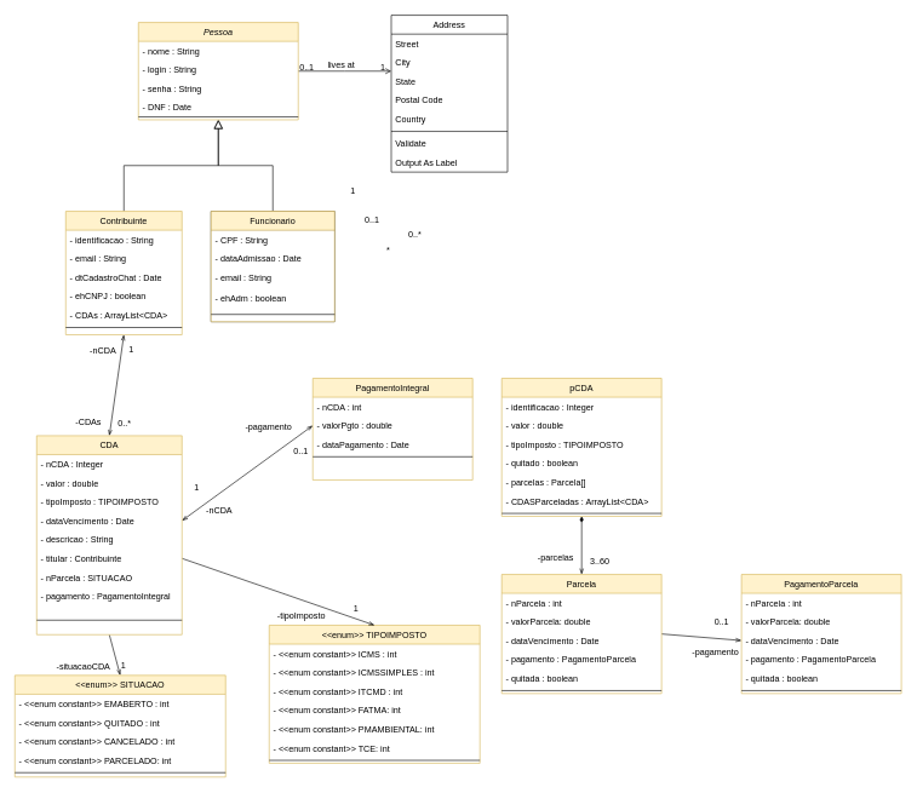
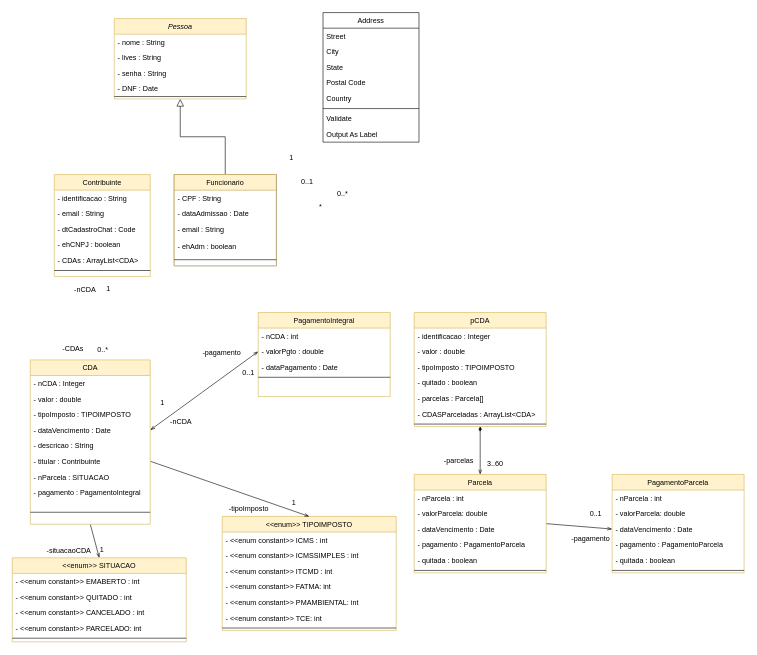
- <mxCell id="19" value="- login : String&#10;" style="text;align=left;verticalAlign=top;spacingLeft=4;spacingRight=4;overflow=hidden;rotatable=0;points=[[0,0.5],[1,0.5]];portConstraint=eastwest;" vertex="1" parent="17"><mxGeometry y="52" width="220" height="26" as="geometry" /></mxCell>
+ <mxCell id="19" value="- lives : String&#10;" style="text;align=left;verticalAlign=top;spacingLeft=4;spacingRight=4;overflow=hidden;rotatable=0;points=[[0,0.5],[1,0.5]];portConstraint=eastwest;" vertex="1" parent="17"><mxGeometry y="52" width="220" height="26" as="geometry" /></mxCell>
- <mxCell id="13" value="" style="endArrow=open;shadow=0;strokeWidth=1;rounded=0;endFill=1;edgeStyle=elbowEdgeStyle;elbow=vertical;" parent="1" source="17" target="4" edge="1"><mxGeometry x="0.5" y="41" relative="1" as="geometry"><mxPoint x="410" y="92" as="sourcePoint" /><mxPoint x="570" y="92" as="targetPoint" /><mxPoint x="-40" y="32" as="offset" /></mxGeometry></mxCell>
- <mxCell id="14" value="0..1" style="resizable=0;align=left;verticalAlign=bottom;labelBackgroundColor=none;fontSize=12;" parent="13" connectable="0" vertex="1"><mxGeometry x="-1" relative="1" as="geometry"><mxPoint y="4" as="offset" /></mxGeometry></mxCell>
- <mxCell id="15" value="1" style="resizable=0;align=right;verticalAlign=bottom;labelBackgroundColor=none;fontSize=12;" parent="13" connectable="0" vertex="1"><mxGeometry x="1" relative="1" as="geometry"><mxPoint x="-7" y="4" as="offset" /></mxGeometry></mxCell>
- <mxCell id="16" value="lives at" style="text;html=1;resizable=0;points=[];;align=center;verticalAlign=middle;labelBackgroundColor=none;rounded=0;shadow=0;strokeWidth=1;fontSize=12;" parent="13" vertex="1" connectable="0"><mxGeometry x="0.5" y="49" relative="1" as="geometry"><mxPoint x="-38" y="40" as="offset" /></mxGeometry></mxCell>
- <mxCell id="2" value="" style="endArrow=block;endSize=10;endFill=0;shadow=0;strokeWidth=1;rounded=0;edgeStyle=elbowEdgeStyle;elbow=vertical;" parent="1" source="24" target="17" edge="1"><mxGeometry width="160" relative="1" as="geometry"><mxPoint x="230" y="103" as="sourcePoint" /><mxPoint x="230" y="103" as="targetPoint" /></mxGeometry></mxCell>
- <mxCell id="27" value="- dtCadastroChat : Date&#10;" style="text;align=left;verticalAlign=top;spacingLeft=4;spacingRight=4;overflow=hidden;rotatable=0;points=[[0,0.5],[1,0.5]];portConstraint=eastwest;" vertex="1" parent="24"><mxGeometry y="78" width="160" height="26" as="geometry" /></mxCell>
+ <mxCell id="27" value="- dtCadastroChat : Code&#10;" style="text;align=left;verticalAlign=top;spacingLeft=4;spacingRight=4;overflow=hidden;rotatable=0;points=[[0,0.5],[1,0.5]];portConstraint=eastwest;" vertex="1" parent="24"><mxGeometry y="78" width="160" height="26" as="geometry" /></mxCell>
- <mxCell id="23" style="edgeStyle=none;rounded=0;orthogonalLoop=1;jettySize=auto;html=1;exitX=0.5;exitY=1;exitDx=0;exitDy=0;entryX=0.5;entryY=0;entryDx=0;entryDy=0;endArrow=openThin;endFill=0;startArrow=openThin;startFill=0;" edge="1" parent="1" source="24" target="75"><mxGeometry relative="1" as="geometry" /></mxCell>
